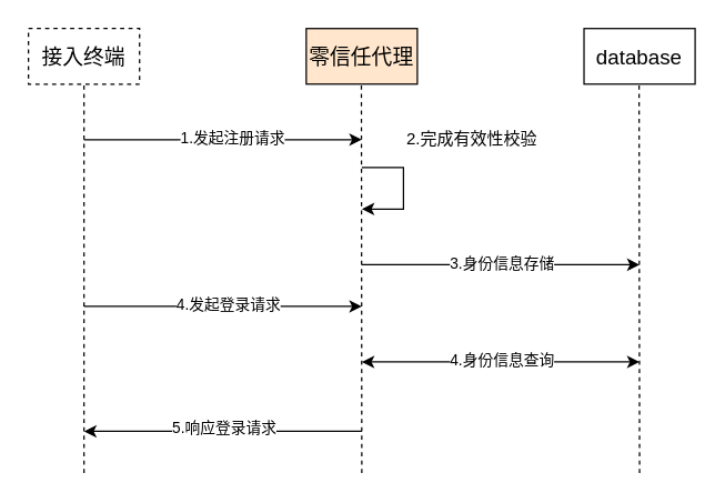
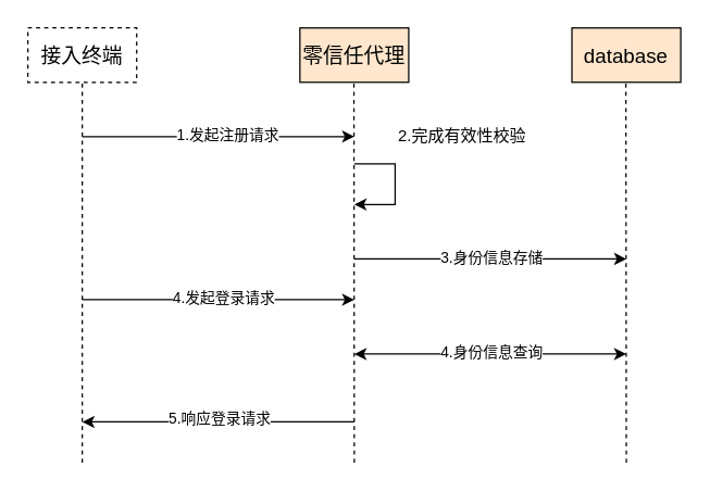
- <mxCell id="4" value="&lt;span style=&quot;font-size: 15px;&quot;&gt;database&lt;/span&gt;" style="rounded=0;whiteSpace=wrap;html=1;" vertex="1" parent="1"><mxGeometry x="420" y="20" width="80" height="40" as="geometry" /></mxCell>
+ <mxCell id="4" value="&lt;span style=&quot;font-size: 15px;&quot;&gt;database&lt;/span&gt;" style="rounded=0;whiteSpace=wrap;html=1;fillColor=#ffe6cc;" vertex="1" parent="1"><mxGeometry x="420" y="20" width="80" height="40" as="geometry" /></mxCell>
